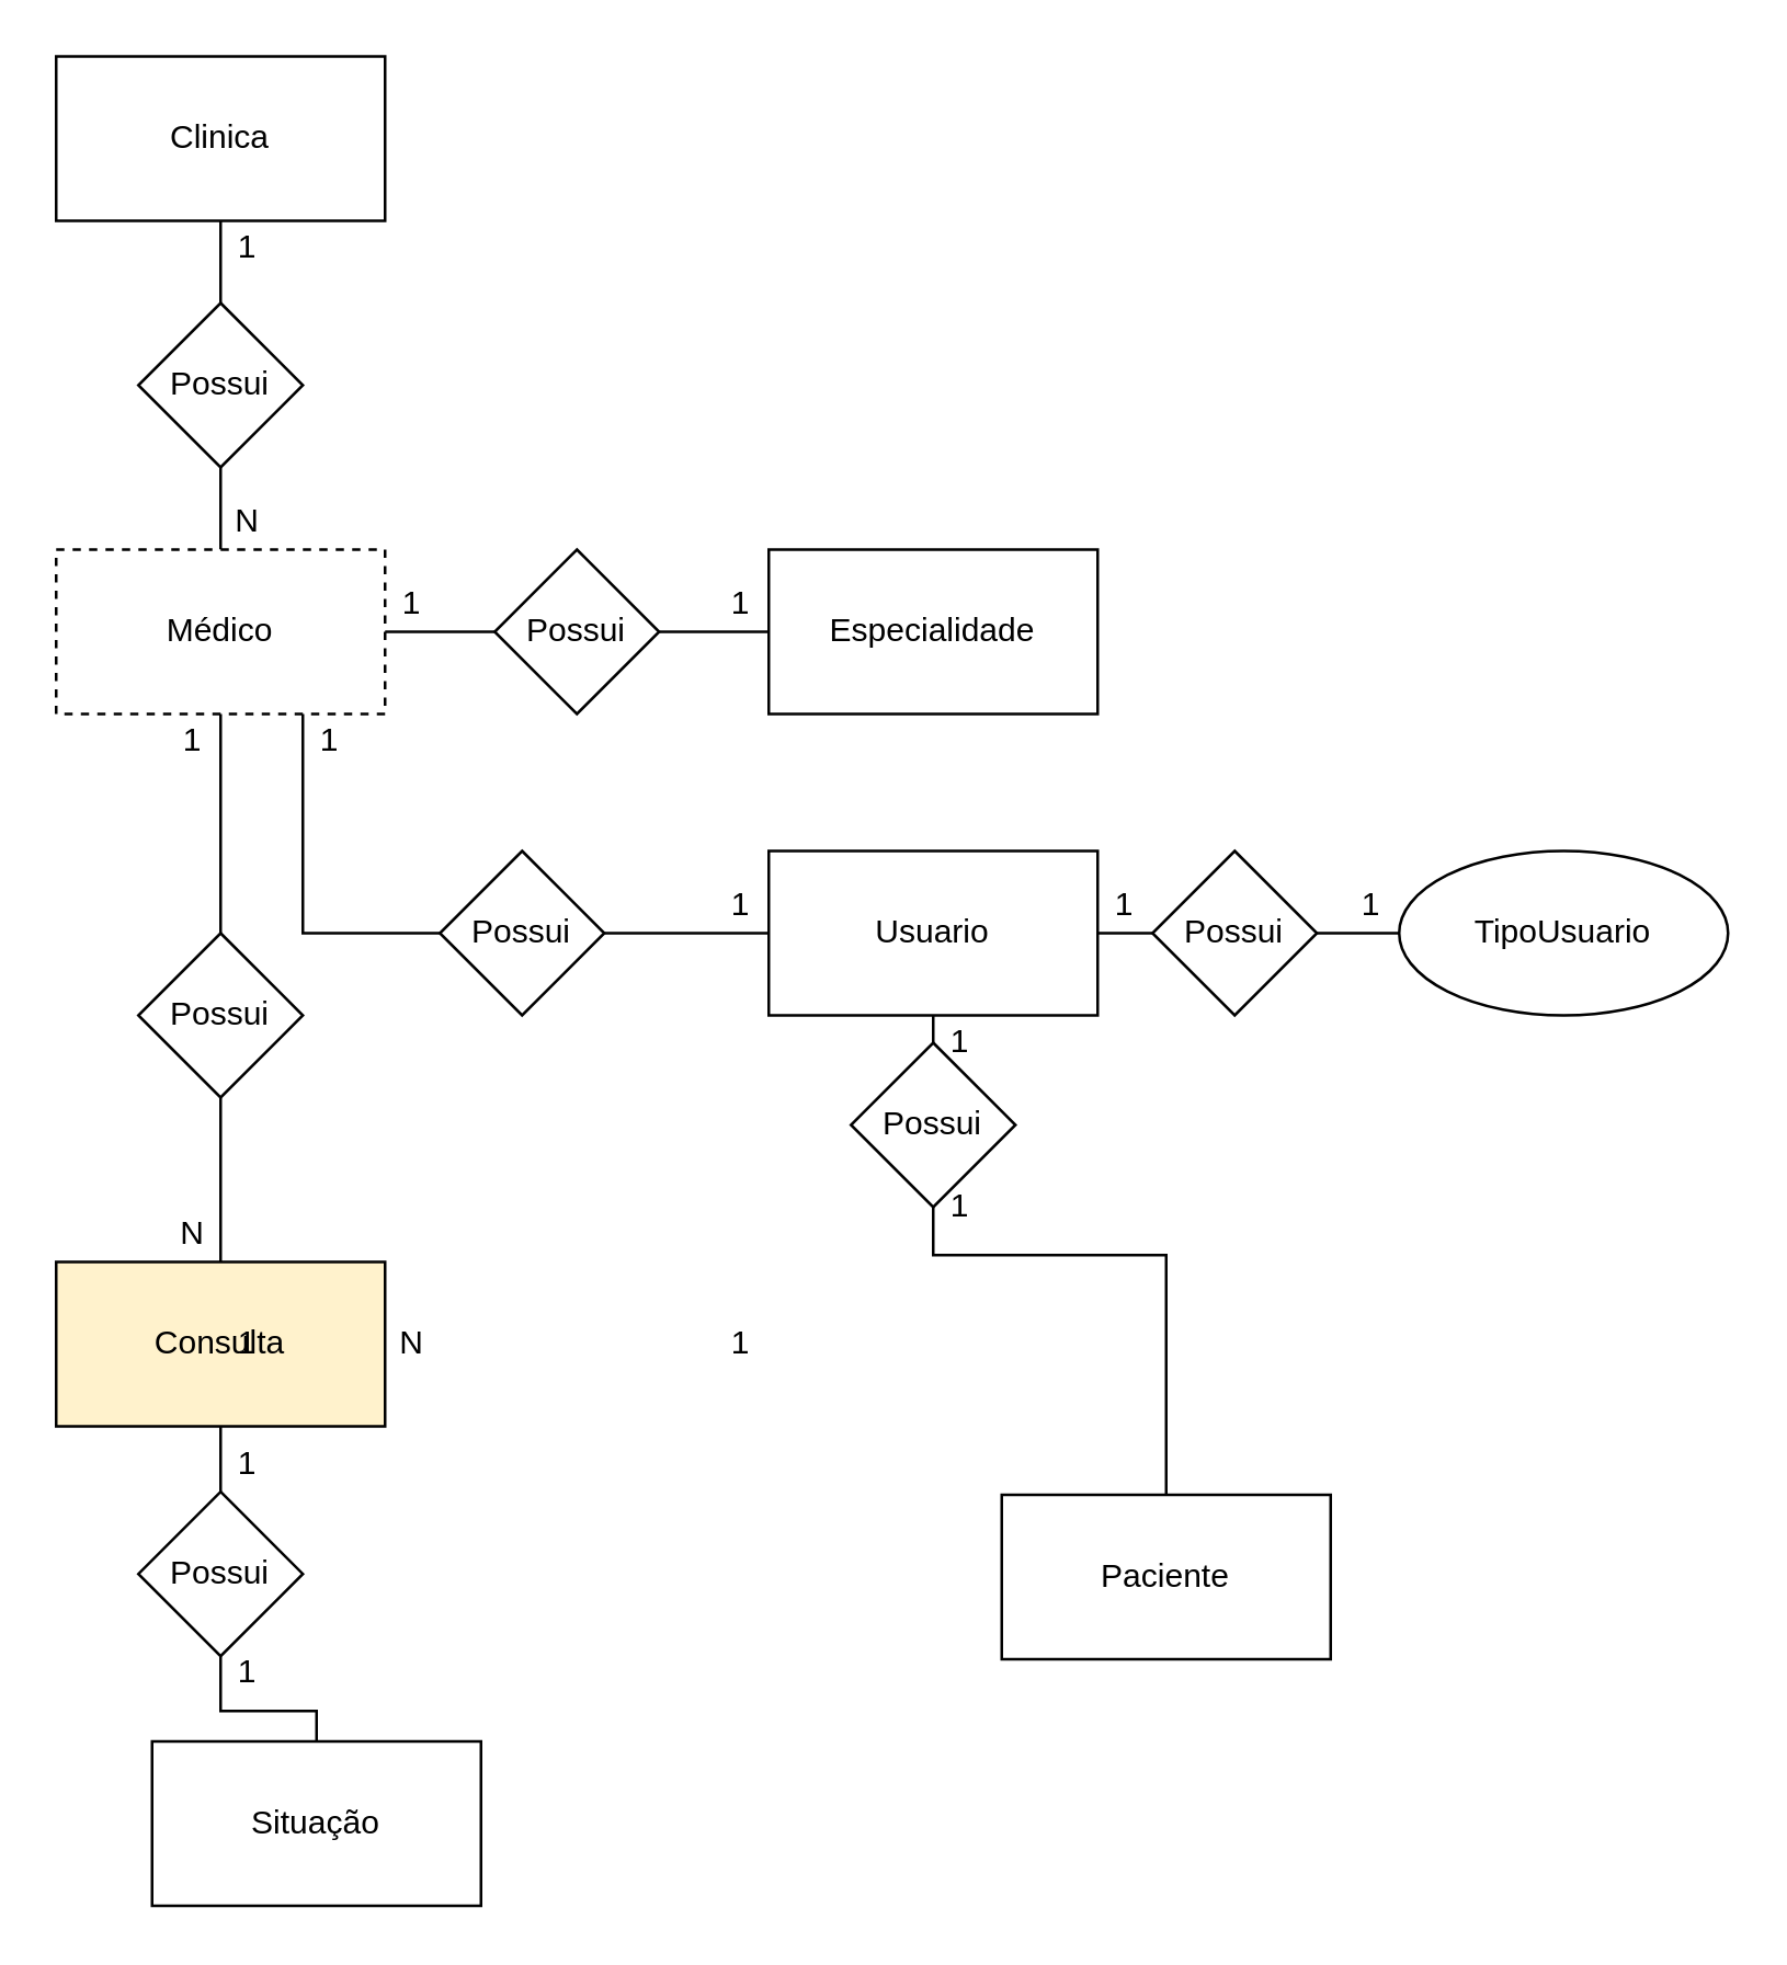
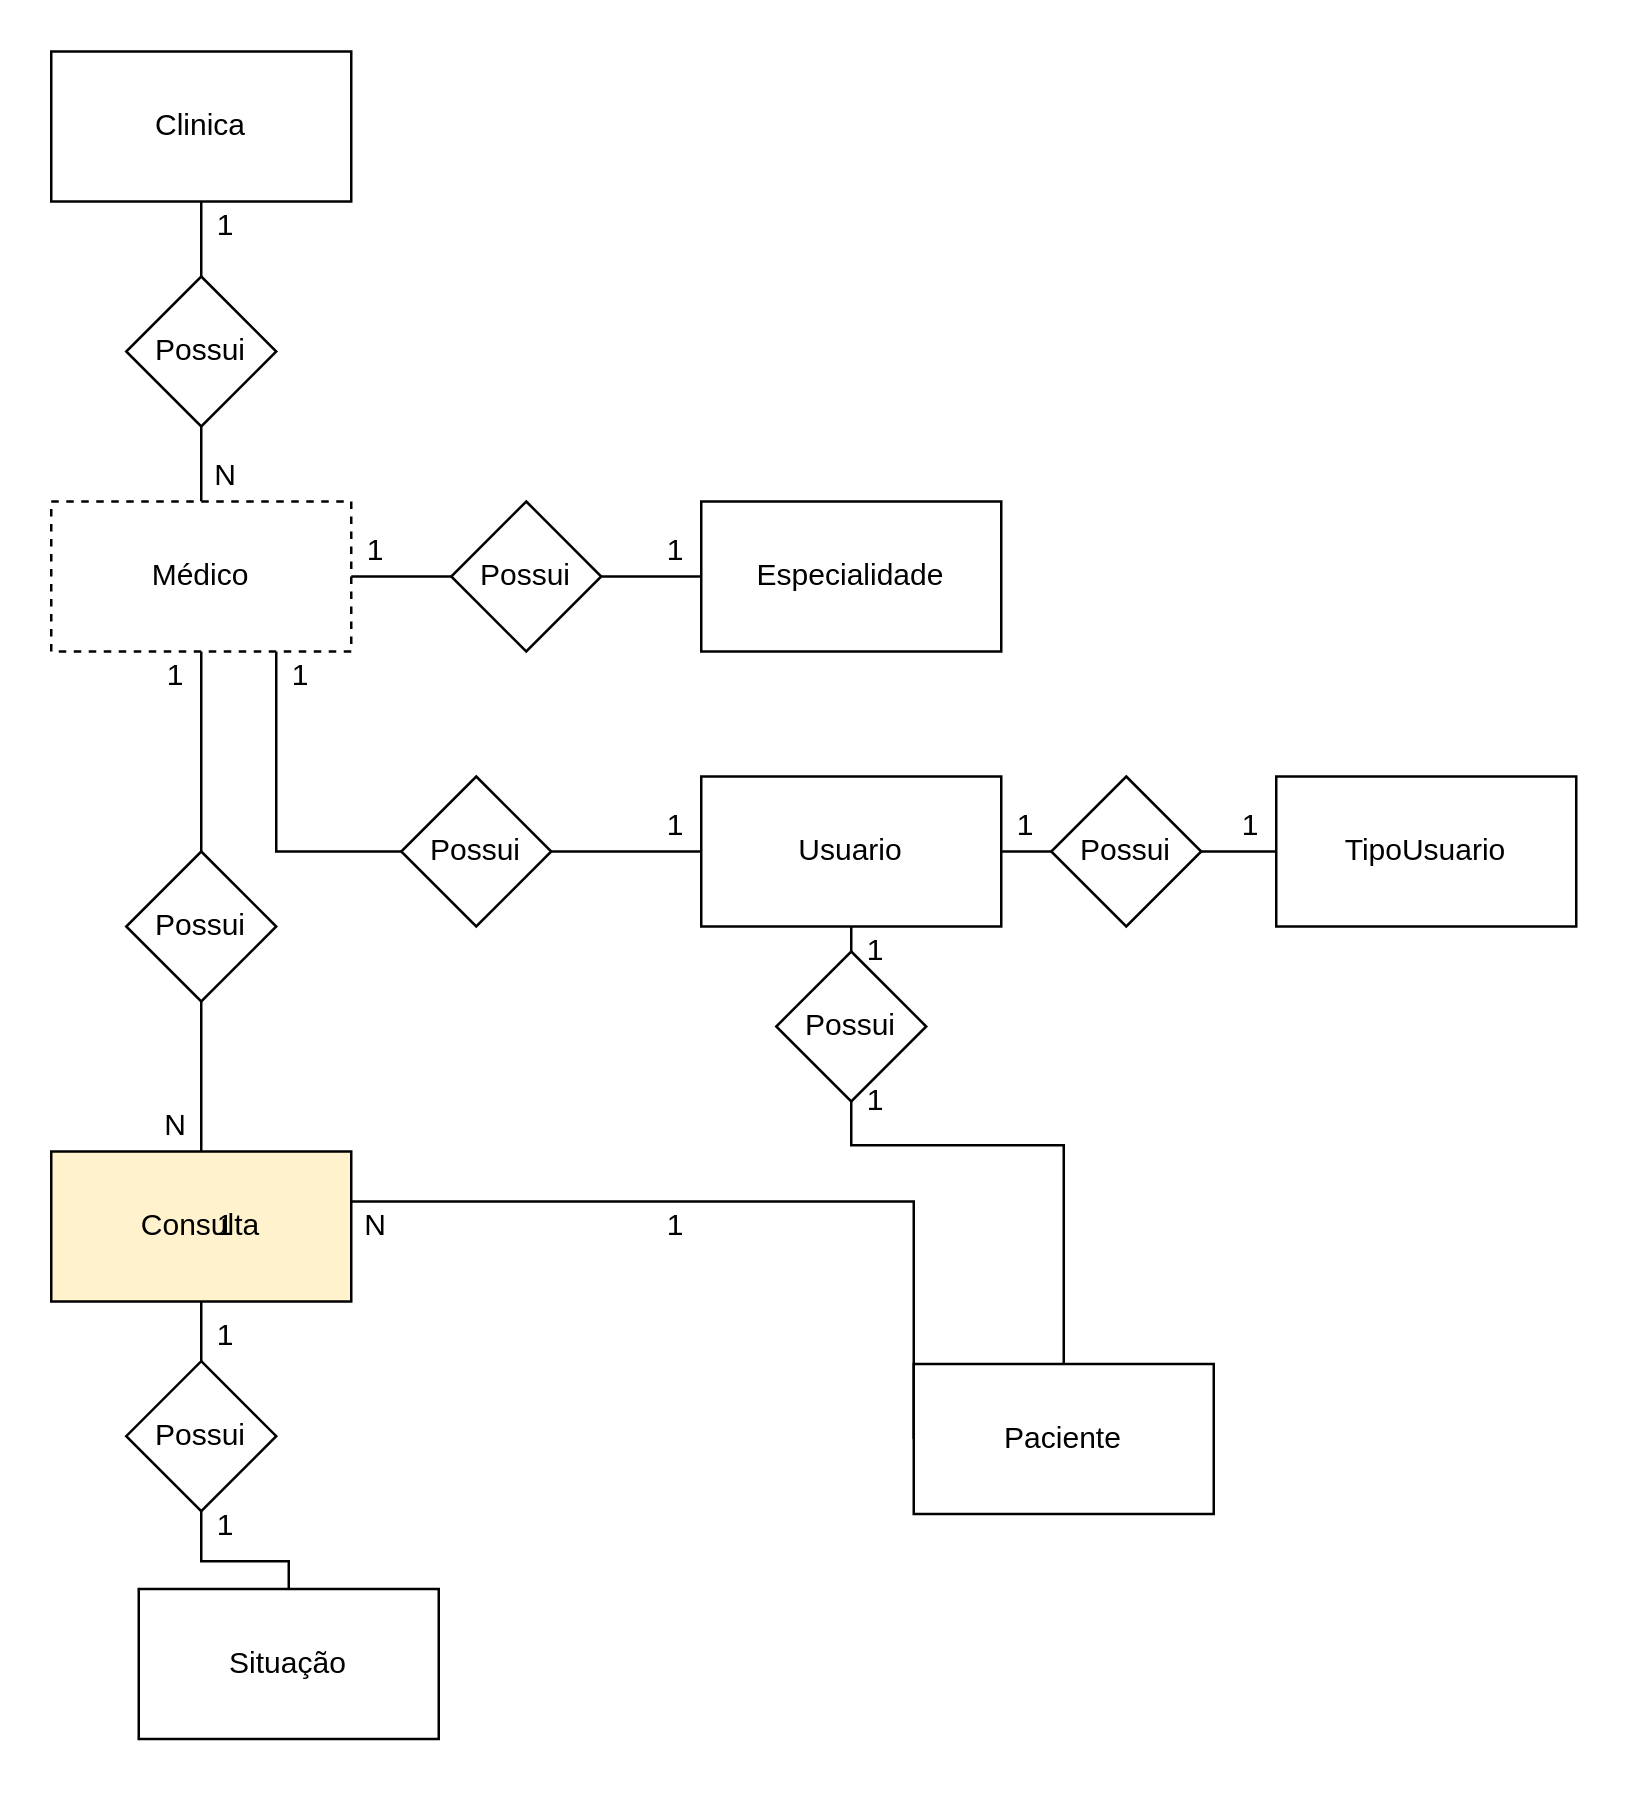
- <mxCell id="14" value="TipoUsuario" style="ellipse;whiteSpace=wrap;html=1;" vertex="1" parent="1"><mxGeometry x="510" y="310" width="120" height="60" as="geometry" /></mxCell>
+ <mxCell id="14" value="TipoUsuario" style="rounded=0;whiteSpace=wrap;html=1;" vertex="1" parent="1"><mxGeometry x="510" y="310" width="120" height="60" as="geometry" /></mxCell>
+ <mxCell id="15" style="edgeStyle=orthogonalEdgeStyle;rounded=0;orthogonalLoop=1;jettySize=auto;html=1;entryX=0;entryY=0.5;entryDx=0;entryDy=0;endArrow=none;endFill=0;" edge="1" parent="1" source="17" target="5"><mxGeometry relative="1" as="geometry"><Array as="points"><mxPoint x="170" y="480" /><mxPoint x="170" y="480" /></Array></mxGeometry></mxCell>
